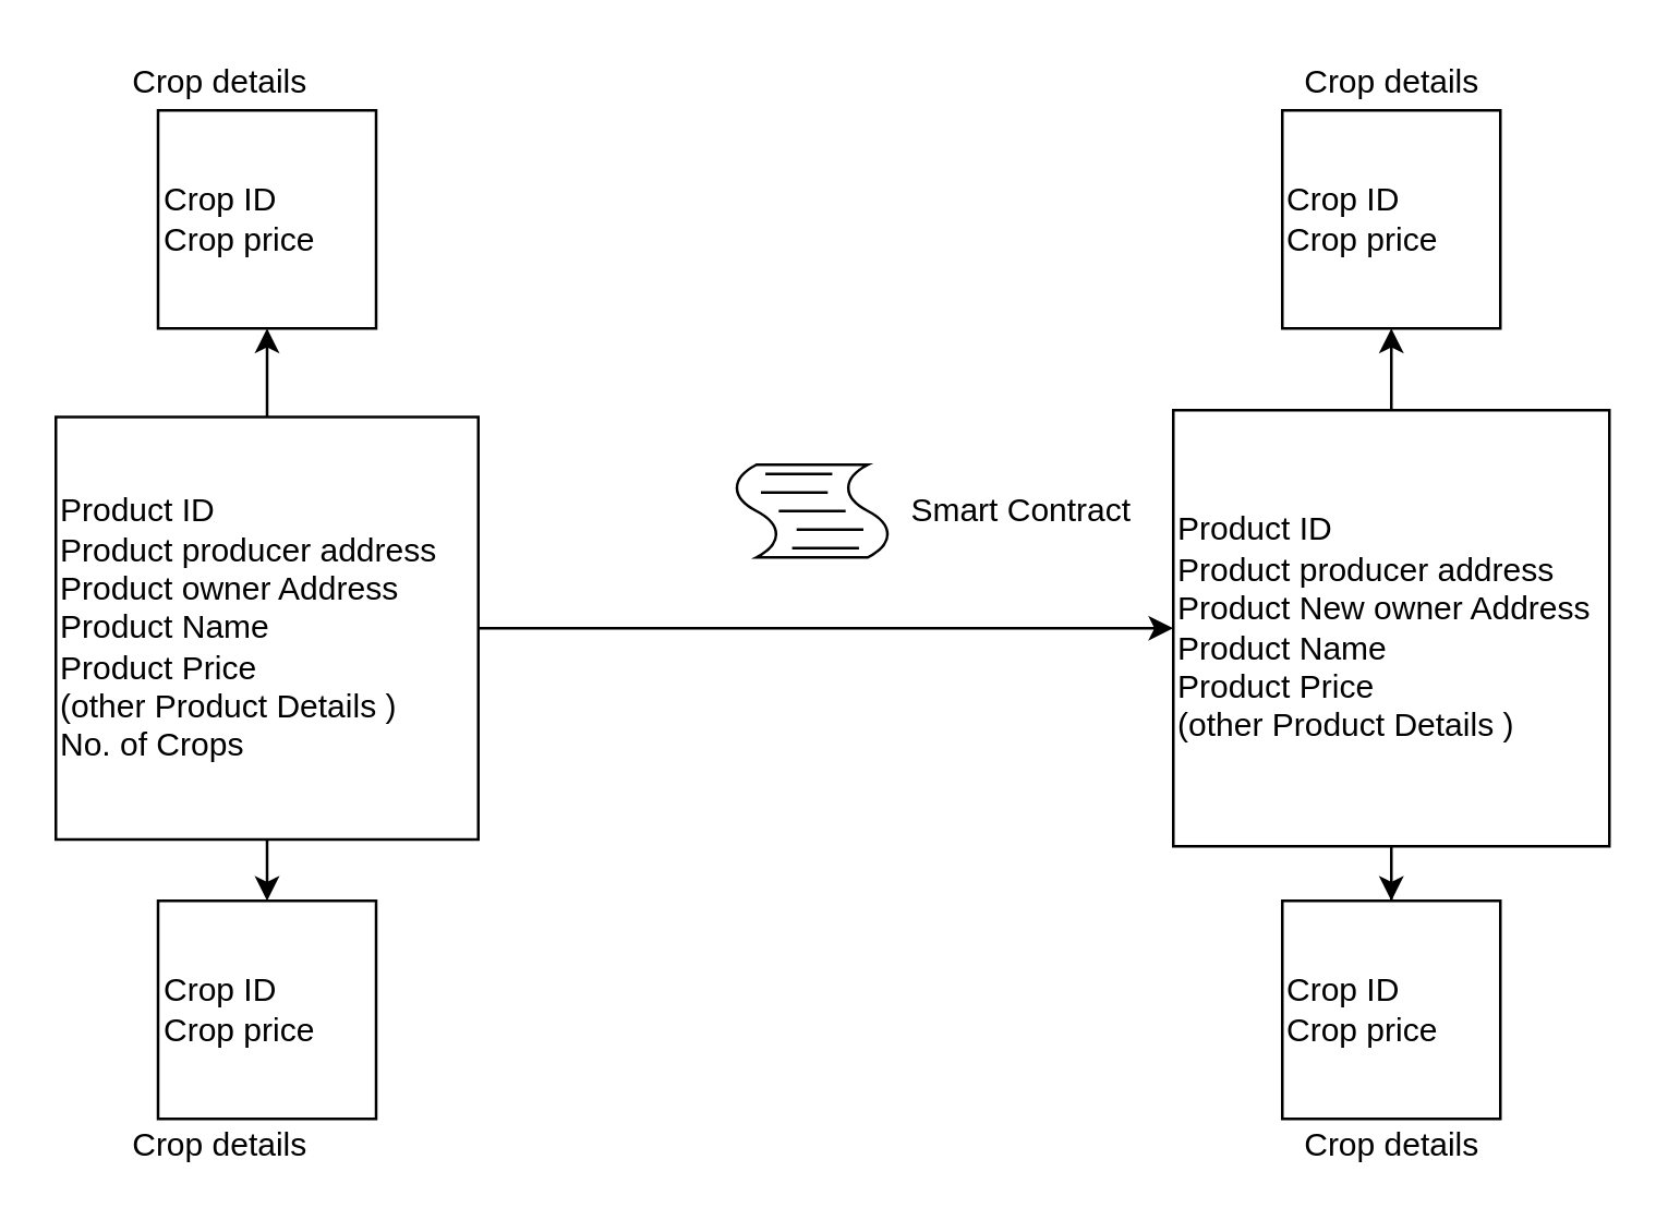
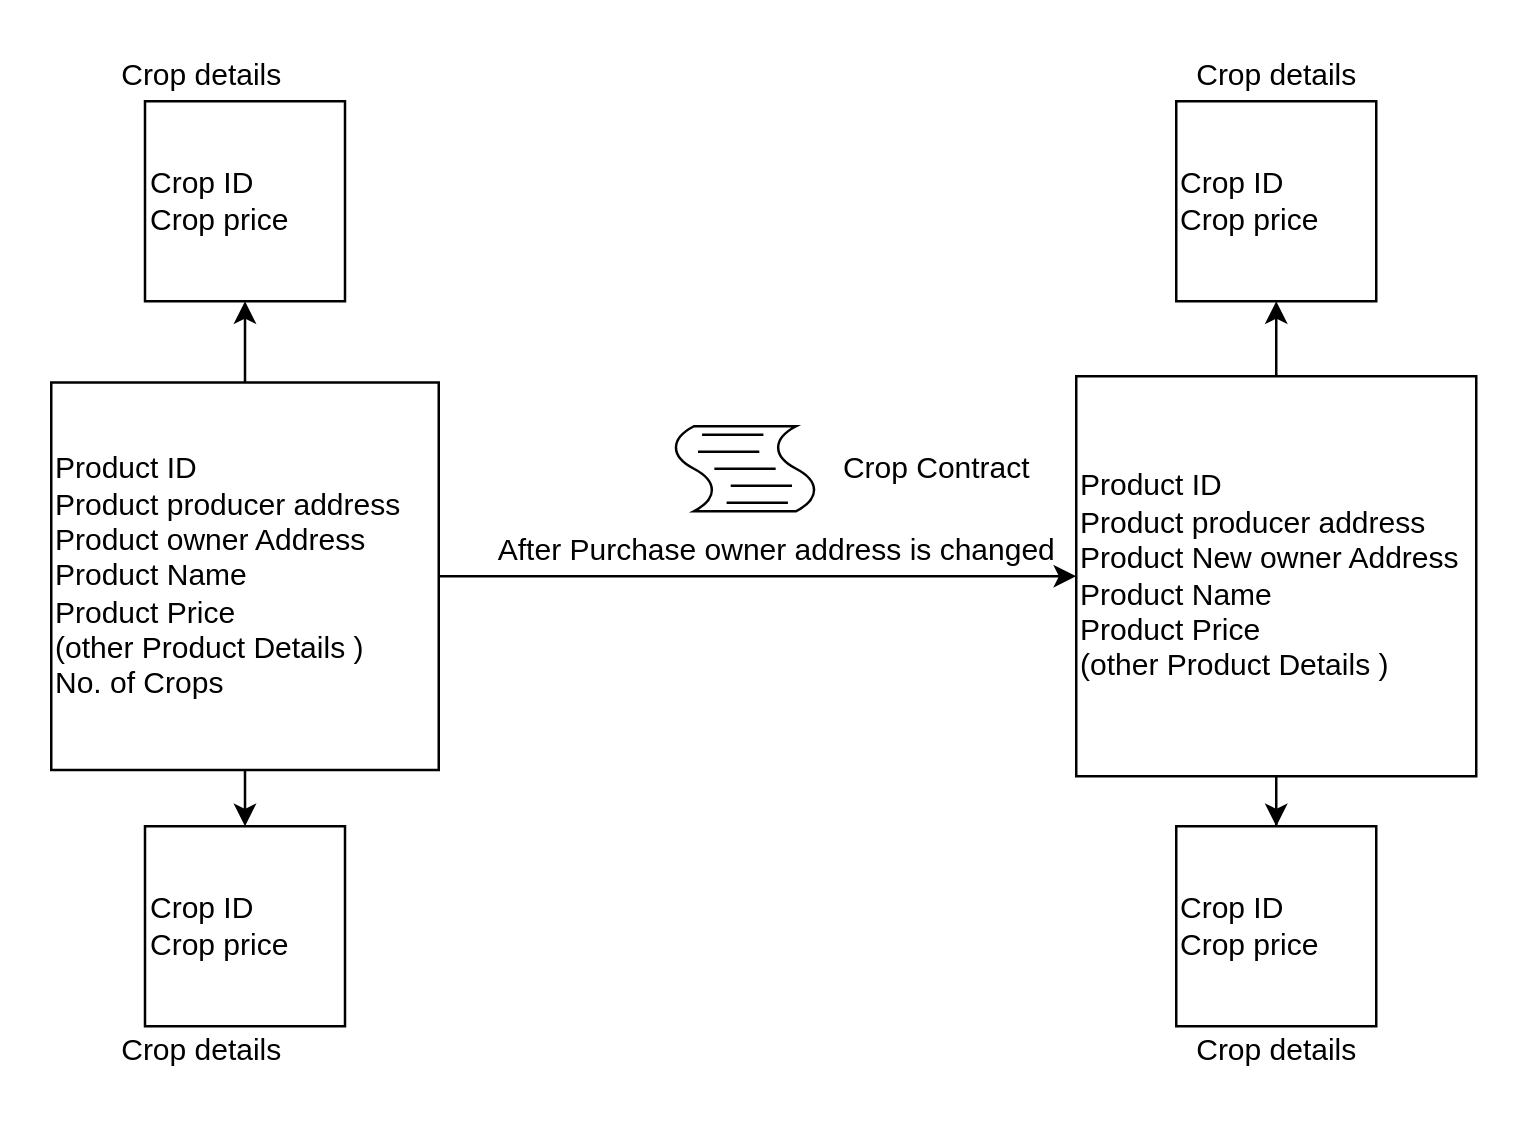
- <mxCell id="11" value="Smart Contract" style="text;html=1;align=center;verticalAlign=middle;resizable=0;points=[];autosize=1;" vertex="1" parent="1"><mxGeometry x="324" y="177" width="100" height="20" as="geometry" /></mxCell>
+ <mxCell id="11" value="Crop Contract" style="text;html=1;align=center;verticalAlign=middle;resizable=0;points=[];autosize=1;" vertex="1" parent="1"><mxGeometry x="324" y="177" width="100" height="20" as="geometry" /></mxCell>
+ <mxCell id="9" value="After Purchase owner address is changed" style="text;html=1;align=center;verticalAlign=middle;resizable=0;points=[];autosize=1;" vertex="1" parent="1"><mxGeometry x="190" y="210" width="240" height="20" as="geometry" /></mxCell>
